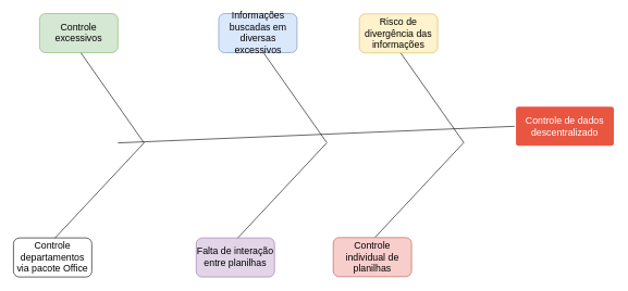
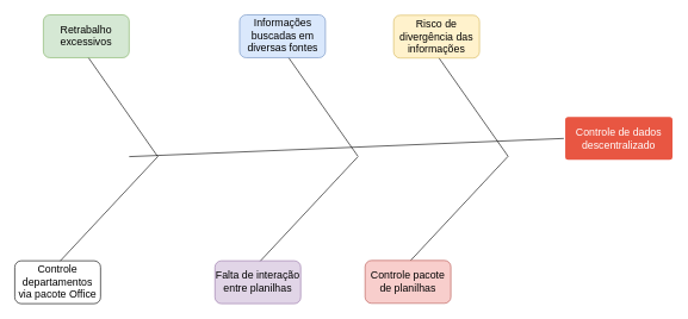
- <mxCell id="7" value="&lt;span id=&quot;docs-internal-guid-c84b7f23-7fff-ed1c-a72b-8480ec85cecf&quot;&gt;&lt;span style=&quot;font-size: 11pt ; font-family: &amp;#34;arial&amp;#34; ; background-color: transparent ; vertical-align: baseline ; white-space: pre-wrap&quot;&gt;Controle excessivos&lt;/span&gt;&lt;/span&gt;" style="rounded=1;whiteSpace=wrap;html=1;fillColor=#d5e8d4;strokeColor=#82b366;" parent="1" vertex="1"><mxGeometry x="60" y="20.357" width="120" height="60" as="geometry" /></mxCell>
+ <mxCell id="7" value="&lt;span id=&quot;docs-internal-guid-c84b7f23-7fff-ed1c-a72b-8480ec85cecf&quot;&gt;&lt;span style=&quot;font-size: 11pt ; font-family: &amp;#34;arial&amp;#34; ; background-color: transparent ; vertical-align: baseline ; white-space: pre-wrap&quot;&gt;Retrabalho excessivos&lt;/span&gt;&lt;/span&gt;" style="rounded=1;whiteSpace=wrap;html=1;fillColor=#d5e8d4;strokeColor=#82b366;" parent="1" vertex="1"><mxGeometry x="60" y="20.357" width="120" height="60" as="geometry" /></mxCell>
- <mxCell id="9" value="&lt;span id=&quot;docs-internal-guid-c84b7f23-7fff-ed1c-a72b-8480ec85cecf&quot;&gt;&lt;span style=&quot;font-size: 11pt ; font-family: &amp;#34;arial&amp;#34; ; background-color: transparent ; vertical-align: baseline ; white-space: pre-wrap&quot;&gt;Informações buscadas em diversas excessivos&lt;/span&gt;&lt;/span&gt;" style="rounded=1;whiteSpace=wrap;html=1;fillColor=#dae8fc;strokeColor=#6c8ebf;" parent="1" vertex="1"><mxGeometry x="334.5" y="20.357" width="120" height="60" as="geometry" /></mxCell>
+ <mxCell id="9" value="&lt;span id=&quot;docs-internal-guid-c84b7f23-7fff-ed1c-a72b-8480ec85cecf&quot;&gt;&lt;span style=&quot;font-size: 11pt ; font-family: &amp;#34;arial&amp;#34; ; background-color: transparent ; vertical-align: baseline ; white-space: pre-wrap&quot;&gt;Informações buscadas em diversas fontes&lt;/span&gt;&lt;/span&gt;" style="rounded=1;whiteSpace=wrap;html=1;fillColor=#dae8fc;strokeColor=#6c8ebf;" parent="1" vertex="1"><mxGeometry x="334.5" y="20.357" width="120" height="60" as="geometry" /></mxCell>
- <mxCell id="15" value="&lt;span style=&quot;font-family: &amp;#34;arial&amp;#34; ; font-size: 14.667px ; white-space: pre-wrap&quot;&gt;Controle individual de planilhas&lt;/span&gt;" style="rounded=1;whiteSpace=wrap;html=1;align=center;fillColor=#f8cecc;strokeColor=#b85450;" parent="1" vertex="1"><mxGeometry x="510" y="364.5" width="120" height="60" as="geometry" /></mxCell>
+ <mxCell id="15" value="&lt;span style=&quot;font-family: &amp;#34;arial&amp;#34; ; font-size: 14.667px ; white-space: pre-wrap&quot;&gt;Controle pacote de planilhas&lt;/span&gt;" style="rounded=1;whiteSpace=wrap;html=1;align=center;fillColor=#f8cecc;strokeColor=#b85450;" parent="1" vertex="1"><mxGeometry x="510" y="364.5" width="120" height="60" as="geometry" /></mxCell>
